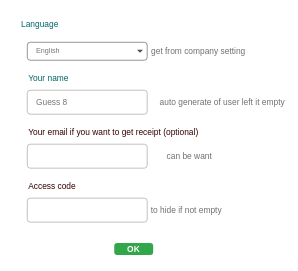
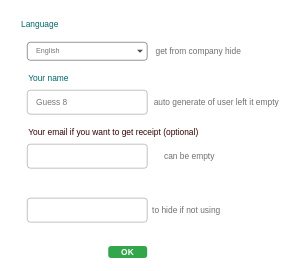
- <mxCell id="12" value="&lt;span style=&quot;font-size: 14px; text-align: left;&quot;&gt;&lt;font color=&quot;#707070&quot;&gt;get from company setting&lt;/font&gt;&lt;/span&gt;" style="text;html=1;align=center;verticalAlign=middle;resizable=0;points=[];autosize=1;strokeColor=none;fillColor=none;" vertex="1" parent="1"><mxGeometry x="240" y="70" width="180" height="30" as="geometry" /></mxCell>
+ <mxCell id="12" value="&lt;span style=&quot;font-size: 14px; text-align: left;&quot;&gt;&lt;font color=&quot;#707070&quot;&gt;get from company hide&lt;/font&gt;&lt;/span&gt;" style="text;html=1;align=center;verticalAlign=middle;resizable=0;points=[];autosize=1;strokeColor=none;fillColor=none;" vertex="1" parent="1"><mxGeometry x="240" y="70" width="180" height="30" as="geometry" /></mxCell>
- <mxCell id="13" value="&lt;span style=&quot;font-size: 14px; text-align: left;&quot;&gt;&lt;font color=&quot;#707070&quot;&gt;auto generate of user left it empty&lt;/font&gt;&lt;/span&gt;" style="text;html=1;align=center;verticalAlign=middle;resizable=0;points=[];autosize=1;strokeColor=none;fillColor=none;" vertex="1" parent="1"><mxGeometry x="255" y="155" width="230" height="30" as="geometry" /></mxCell>
+ <mxCell id="13" value="&lt;span style=&quot;font-size: 14px; text-align: left;&quot;&gt;&lt;font color=&quot;#707070&quot;&gt;auto generate of user left it empty&lt;/font&gt;&lt;/span&gt;" style="text;html=1;align=center;verticalAlign=middle;resizable=0;points=[];autosize=1;strokeColor=none;fillColor=none;" vertex="1" parent="1"><mxGeometry x="245" y="155" width="230" height="30" as="geometry" /></mxCell>
- <mxCell id="14" value="&lt;span style=&quot;font-size: 14px; text-align: left;&quot;&gt;&lt;font color=&quot;#707070&quot;&gt;can be want&lt;/font&gt;&lt;/span&gt;" style="text;html=1;align=center;verticalAlign=middle;resizable=0;points=[];autosize=1;strokeColor=none;fillColor=none;" vertex="1" parent="1"><mxGeometry x="260" y="245" width="110" height="30" as="geometry" /></mxCell>
+ <mxCell id="14" value="&lt;span style=&quot;font-size: 14px; text-align: left;&quot;&gt;&lt;font color=&quot;#707070&quot;&gt;can be empty&lt;/font&gt;&lt;/span&gt;" style="text;html=1;align=center;verticalAlign=middle;resizable=0;points=[];autosize=1;strokeColor=none;fillColor=none;" vertex="1" parent="1"><mxGeometry x="260" y="245" width="110" height="30" as="geometry" /></mxCell>
- <mxCell id="9" value="Access code " style="fillColor=none;strokeColor=none;align=left;fontSize=14;fontColor=#330000;" vertex="1" parent="1"><mxGeometry x="45" y="290" width="70" height="40" as="geometry" /></mxCell>
- <mxCell id="11" value="&lt;span style=&quot;font-size: 14px; text-align: left;&quot;&gt;&lt;font color=&quot;#707070&quot;&gt;to hide if not empty&lt;/font&gt;&lt;/span&gt;" style="text;html=1;align=center;verticalAlign=middle;resizable=0;points=[];autosize=1;strokeColor=none;fillColor=none;" vertex="1" parent="1"><mxGeometry x="240" y="335" width="140" height="30" as="geometry" /></mxCell>
+ <mxCell id="11" value="&lt;span style=&quot;font-size: 14px; text-align: left;&quot;&gt;&lt;font color=&quot;#707070&quot;&gt;to hide if not using&lt;/font&gt;&lt;/span&gt;" style="text;html=1;align=center;verticalAlign=middle;resizable=0;points=[];autosize=1;strokeColor=none;fillColor=none;" vertex="1" parent="1"><mxGeometry x="240" y="335" width="140" height="30" as="geometry" /></mxCell>
- <mxCell id="15" value="OK" style="html=1;shadow=0;dashed=0;shape=mxgraph.bootstrap.rrect;rSize=5;strokeColor=none;strokeWidth=1;fillColor=#33A64C;fontColor=#FFFFFF;whiteSpace=wrap;align=center;verticalAlign=middle;spacingLeft=0;fontStyle=1;fontSize=14;spacing=5;" vertex="1" parent="1"><mxGeometry x="190" y="405" width="65" height="20" as="geometry" /></mxCell>
+ <mxCell id="15" value="OK" style="html=1;shadow=0;dashed=0;shape=mxgraph.bootstrap.rrect;rSize=5;strokeColor=none;strokeWidth=1;fillColor=#33A64C;fontColor=#FFFFFF;whiteSpace=wrap;align=center;verticalAlign=middle;spacingLeft=0;fontStyle=1;fontSize=14;spacing=5;" vertex="1" parent="1"><mxGeometry x="180" y="410" width="65" height="20" as="geometry" /></mxCell>
